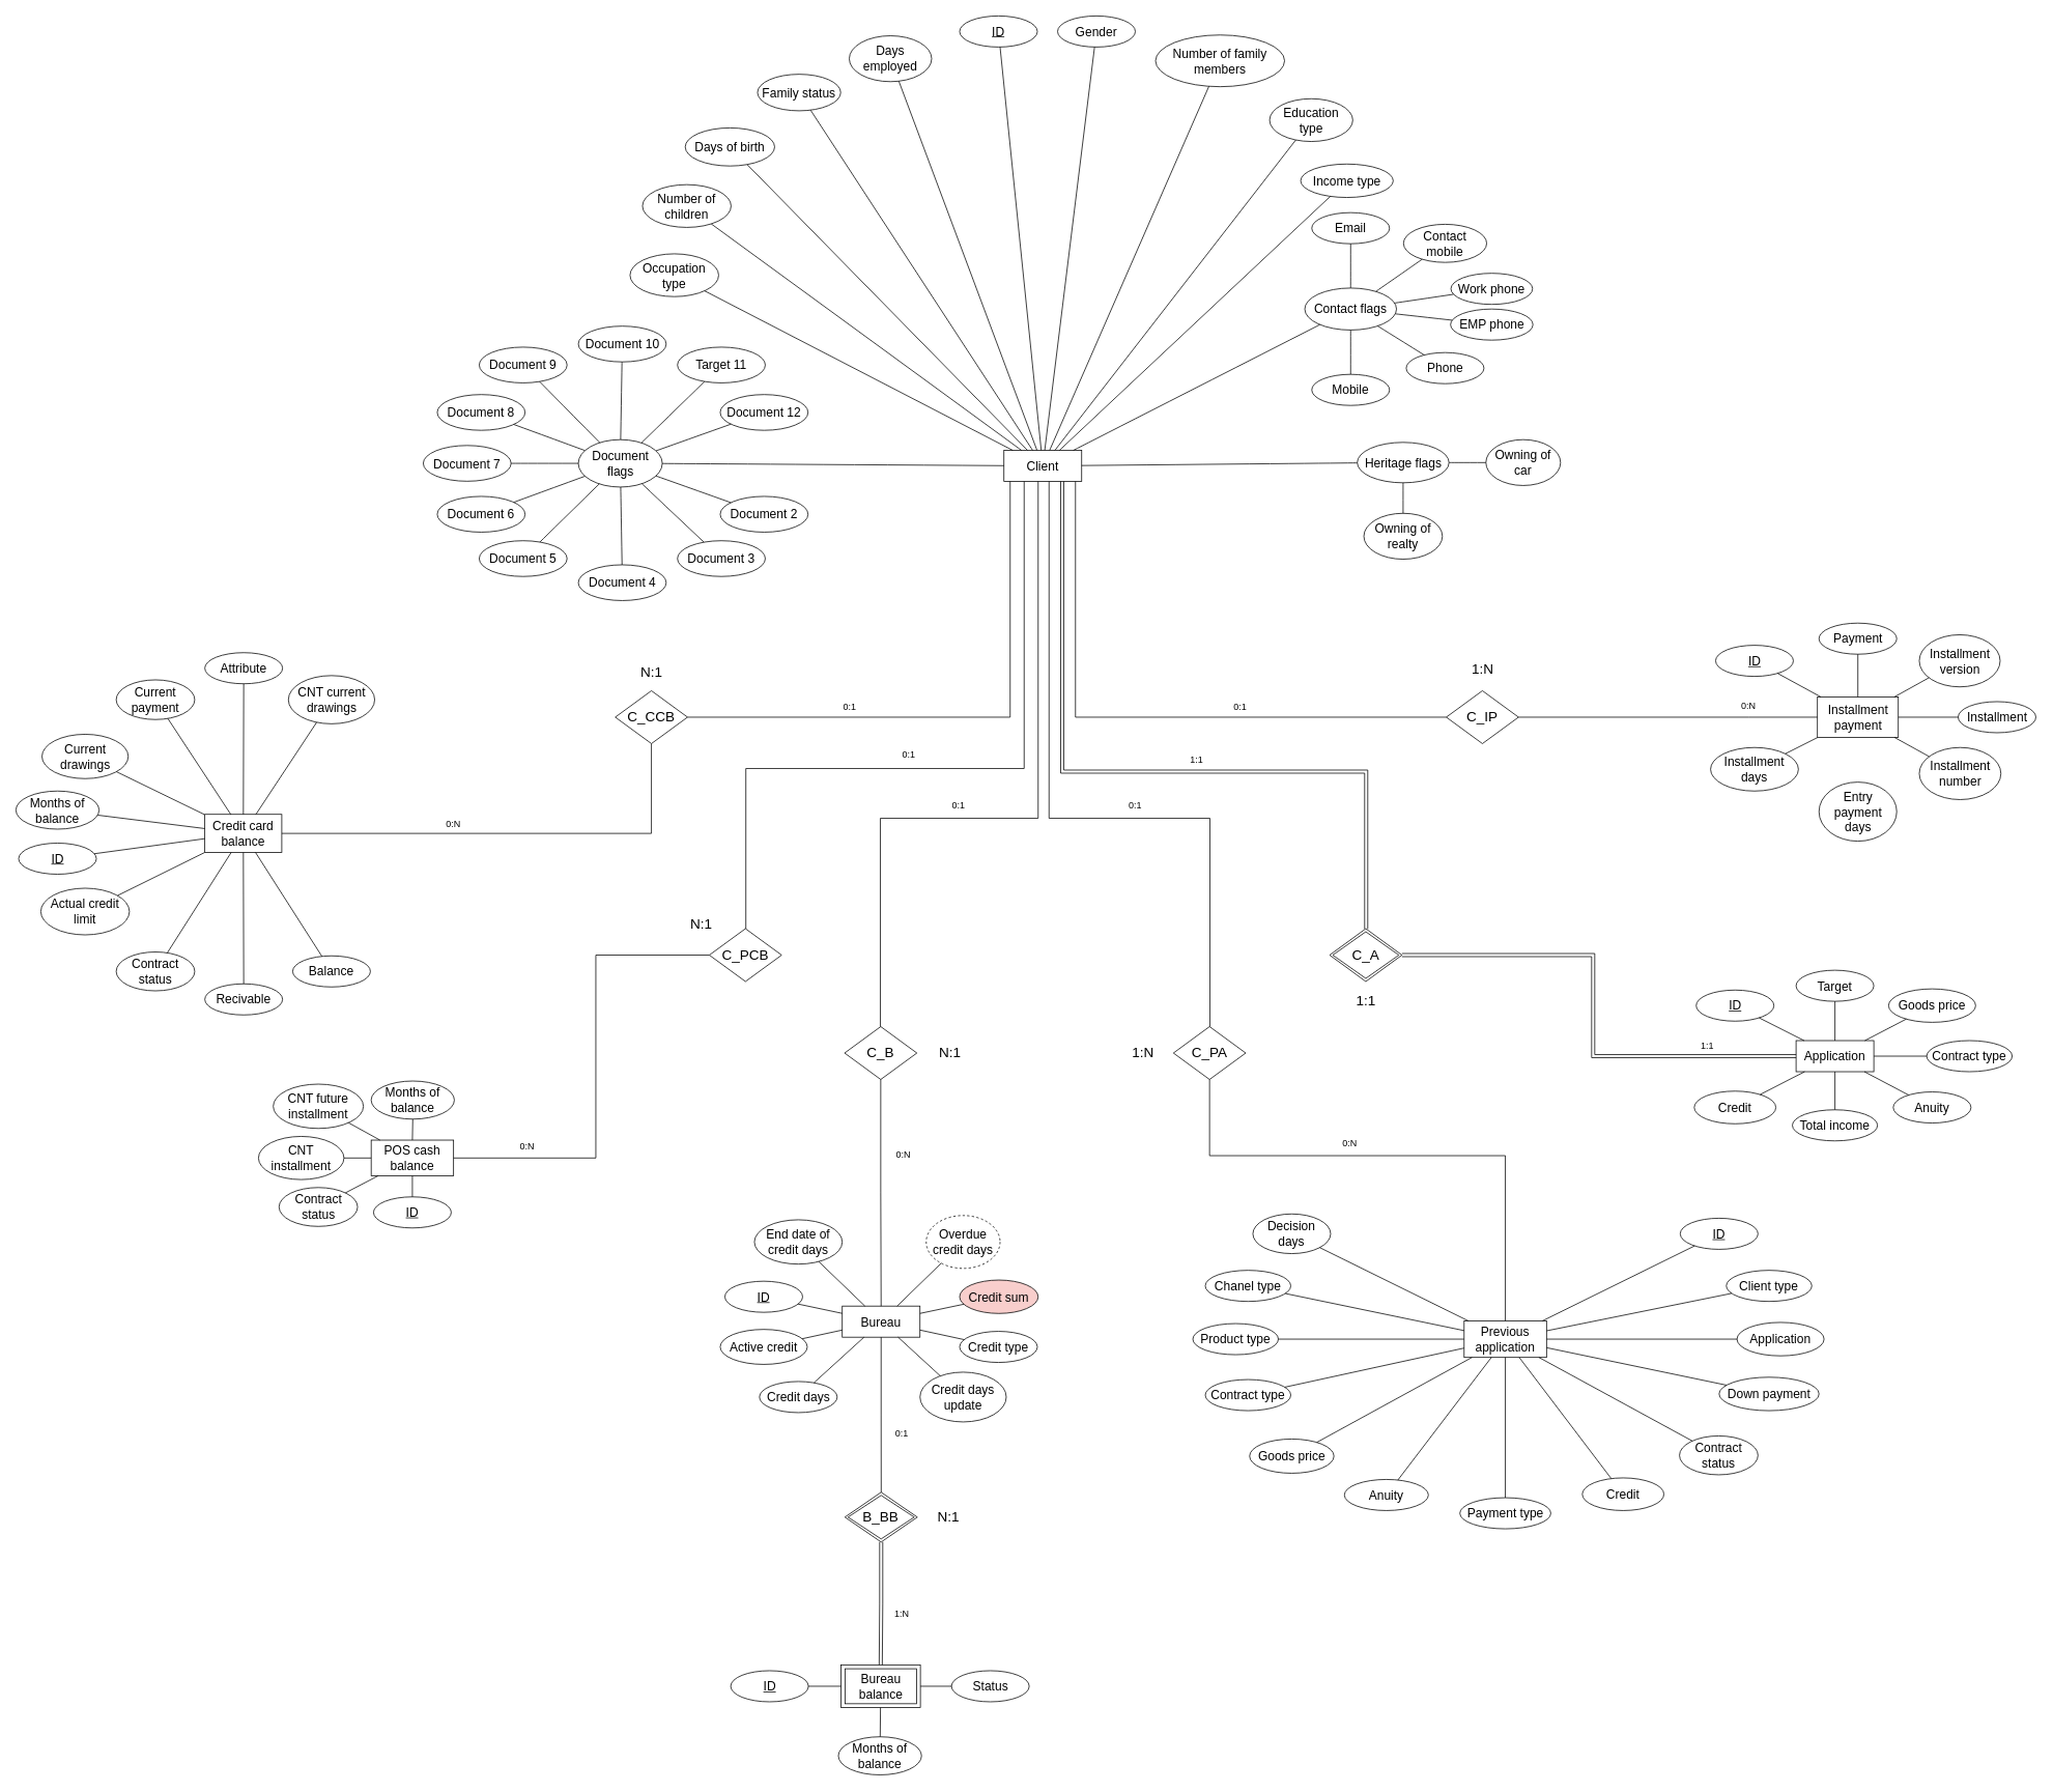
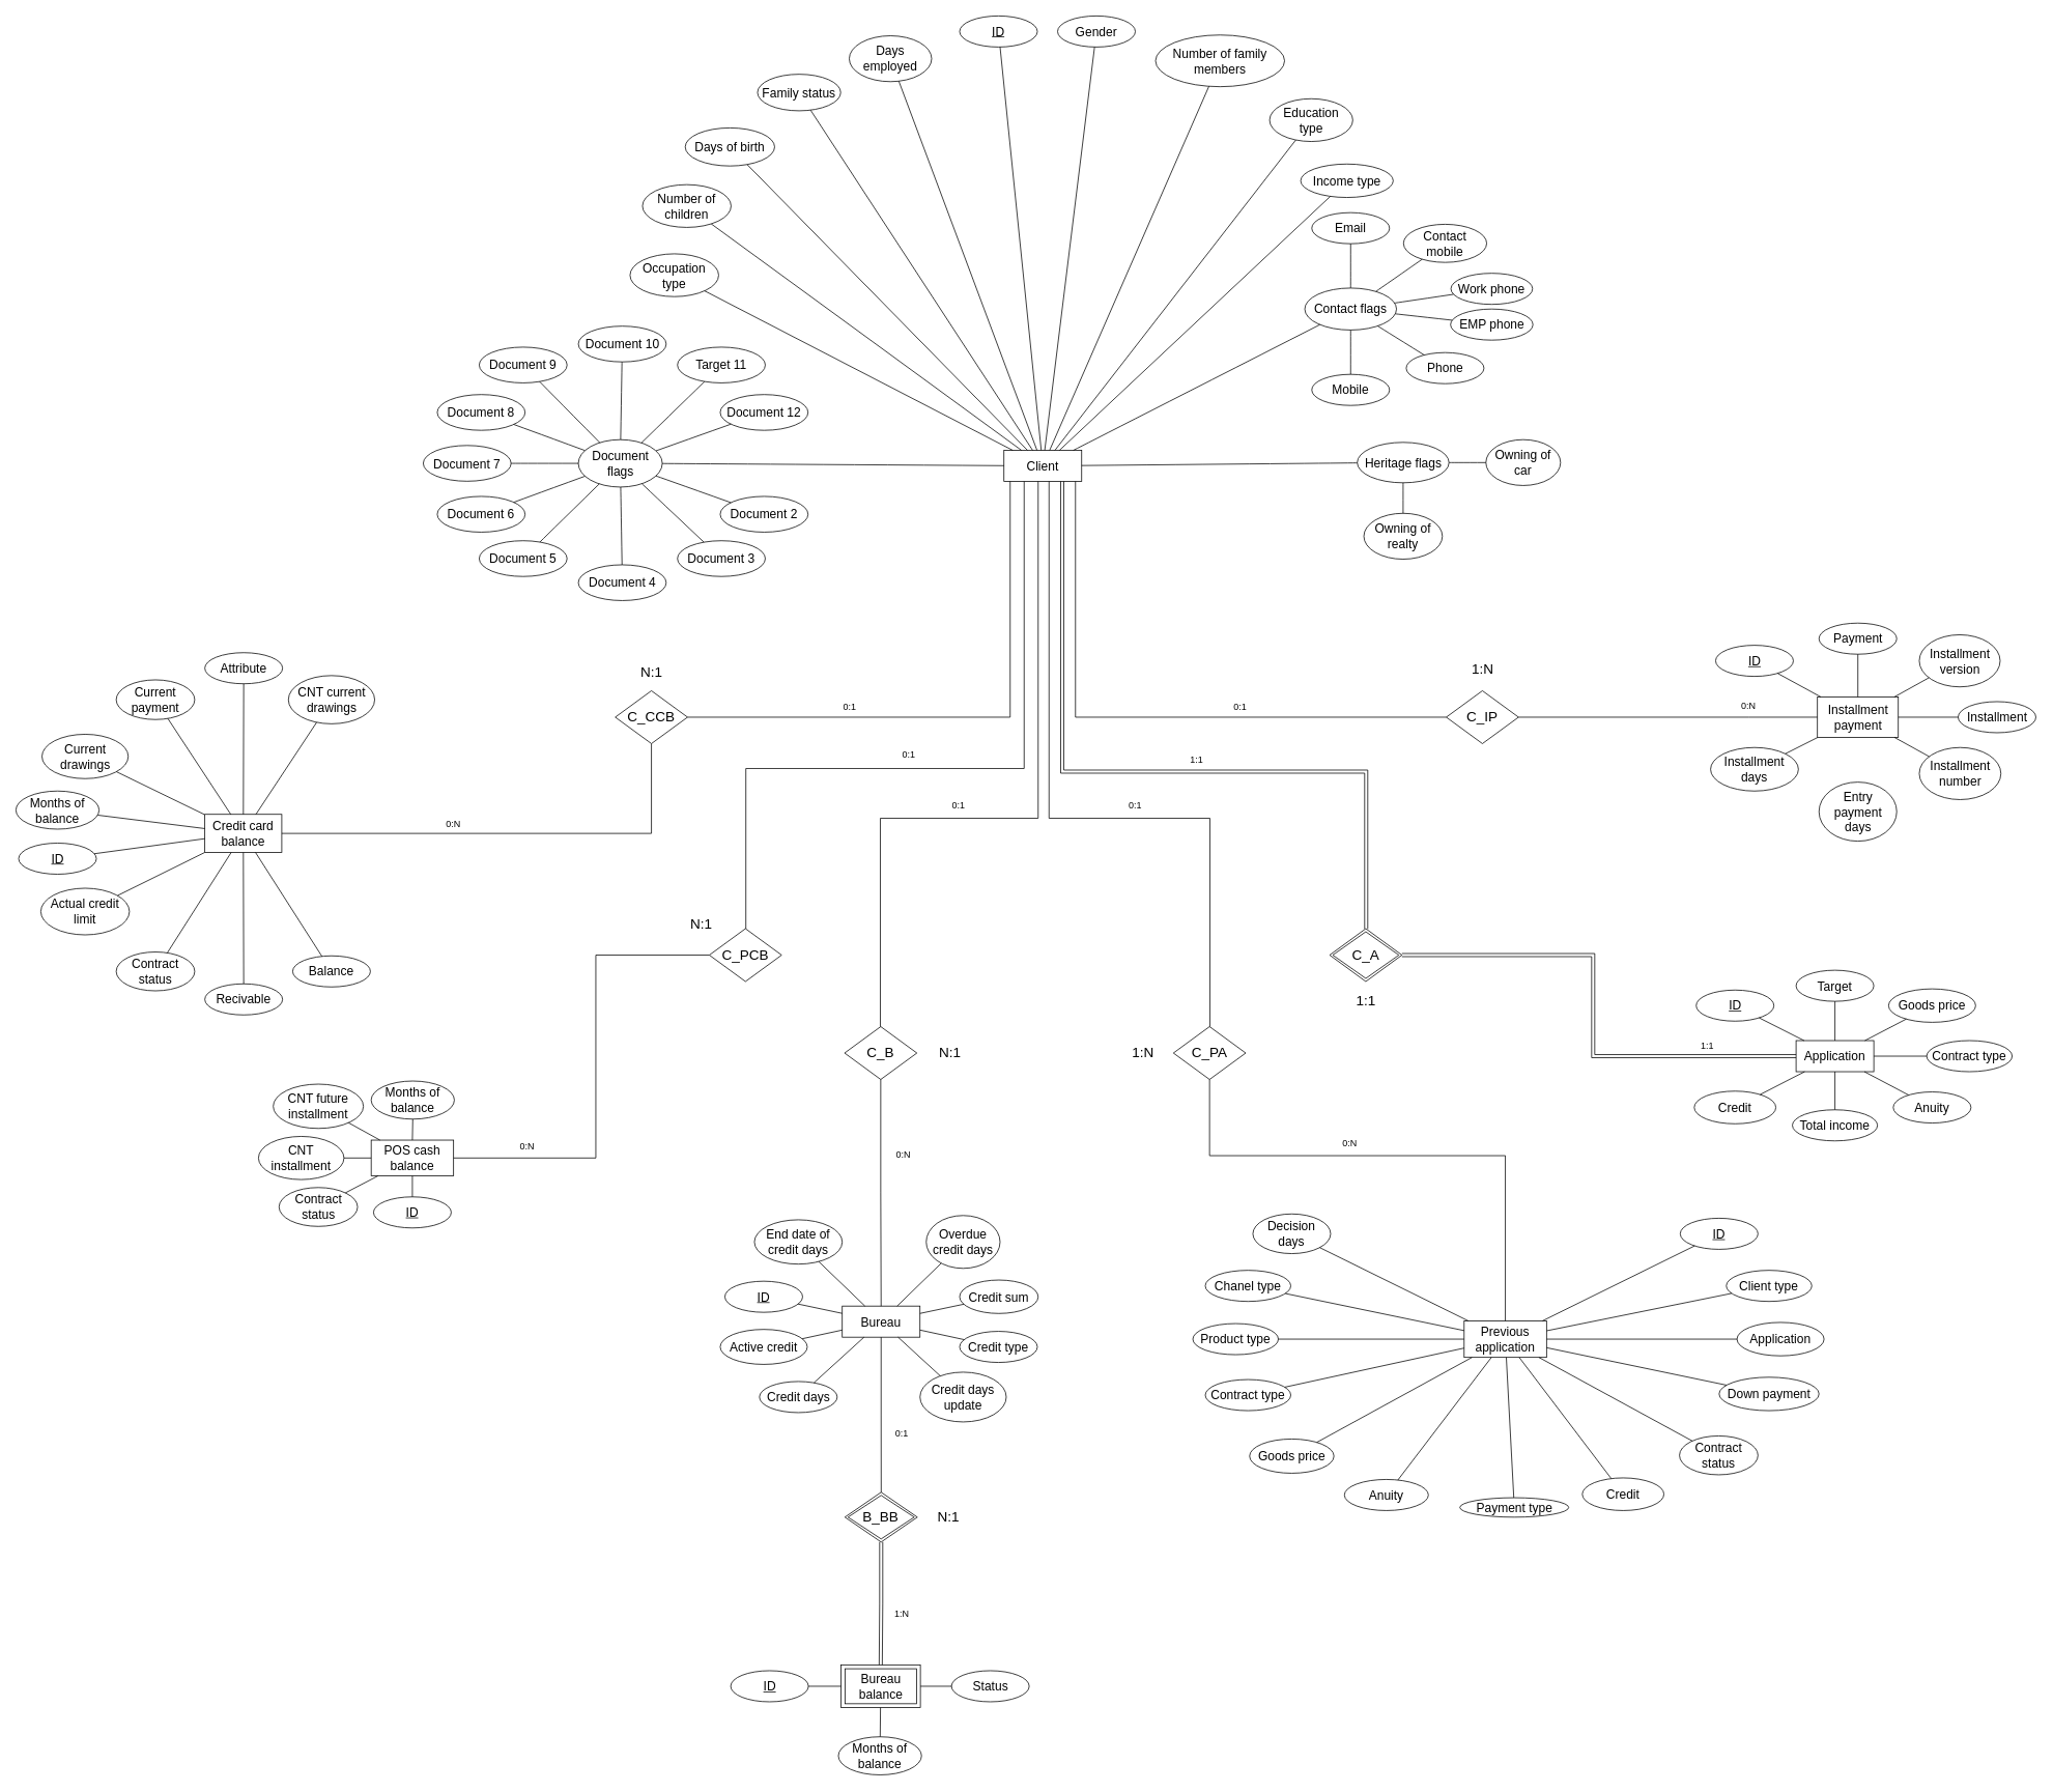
- <mxCell id="149" value="Overdue credit days" style="ellipse;whiteSpace=wrap;html=1;align=center;fontSize=16;dashed=1;" parent="142" vertex="1"><mxGeometry x="265" width="95" height="68" as="geometry" /></mxCell>
+ <mxCell id="149" value="Overdue credit days" style="ellipse;whiteSpace=wrap;html=1;align=center;fontSize=16;" parent="142" vertex="1"><mxGeometry x="265" width="95" height="68" as="geometry" /></mxCell>
- <mxCell id="146" value="Credit sum" style="ellipse;whiteSpace=wrap;html=1;align=center;fontSize=16;fillColor=#f8cecc;" parent="142" vertex="1"><mxGeometry x="308" y="83" width="101" height="43" as="geometry" /></mxCell>
+ <mxCell id="146" value="Credit sum" style="ellipse;whiteSpace=wrap;html=1;align=center;fontSize=16;" parent="142" vertex="1"><mxGeometry x="308" y="83" width="101" height="43" as="geometry" /></mxCell>
- <mxCell id="15" value="Payment type" style="ellipse;whiteSpace=wrap;html=1;align=center;fontSize=16;" parent="2" vertex="1"><mxGeometry x="343.5" y="365" width="117" height="40" as="geometry" /></mxCell>
+ <mxCell id="15" value="Payment type" style="ellipse;whiteSpace=wrap;html=1;align=center;fontSize=16;" parent="2" vertex="1"><mxGeometry x="343.5" y="365" width="140" height="25" as="geometry" /></mxCell>
